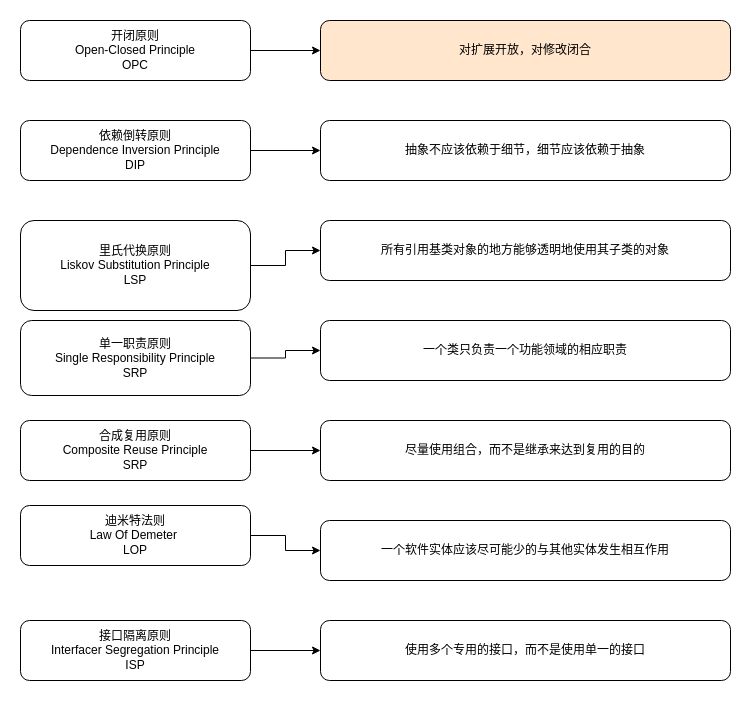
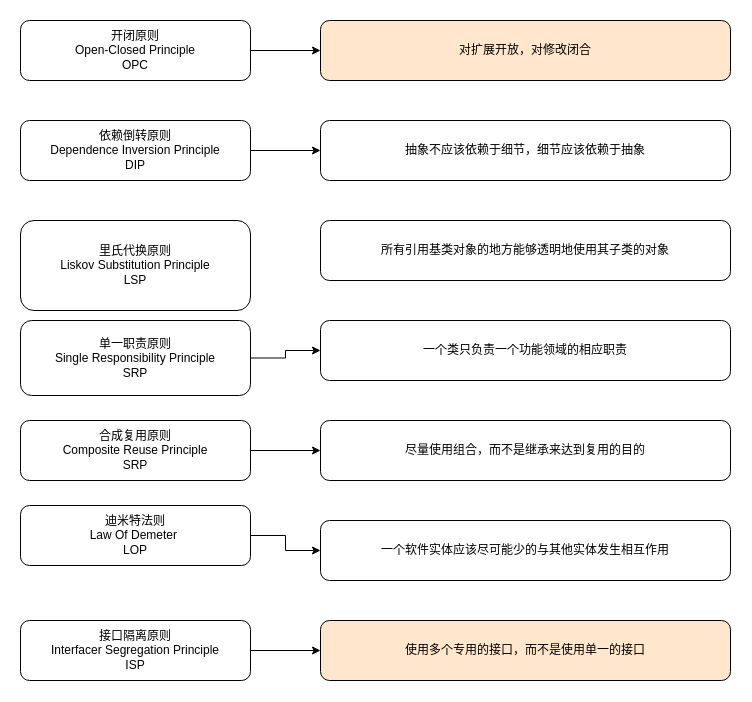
- <mxCell id="8" style="edgeStyle=orthogonalEdgeStyle;rounded=0;orthogonalLoop=1;jettySize=auto;html=1;" edge="1" parent="1" source="9" target="10"><mxGeometry relative="1" as="geometry" /></mxCell>
- <mxCell id="22" value="使用多个专用的接口，而不是使用单一的接口" style="rounded=1;whiteSpace=wrap;html=1;" vertex="1" parent="1"><mxGeometry x="320" y="620" width="410" height="60" as="geometry" /></mxCell>
+ <mxCell id="22" value="使用多个专用的接口，而不是使用单一的接口" style="rounded=1;whiteSpace=wrap;html=1;fillColor=#ffe6cc;" vertex="1" parent="1"><mxGeometry x="320" y="620" width="410" height="60" as="geometry" /></mxCell>
